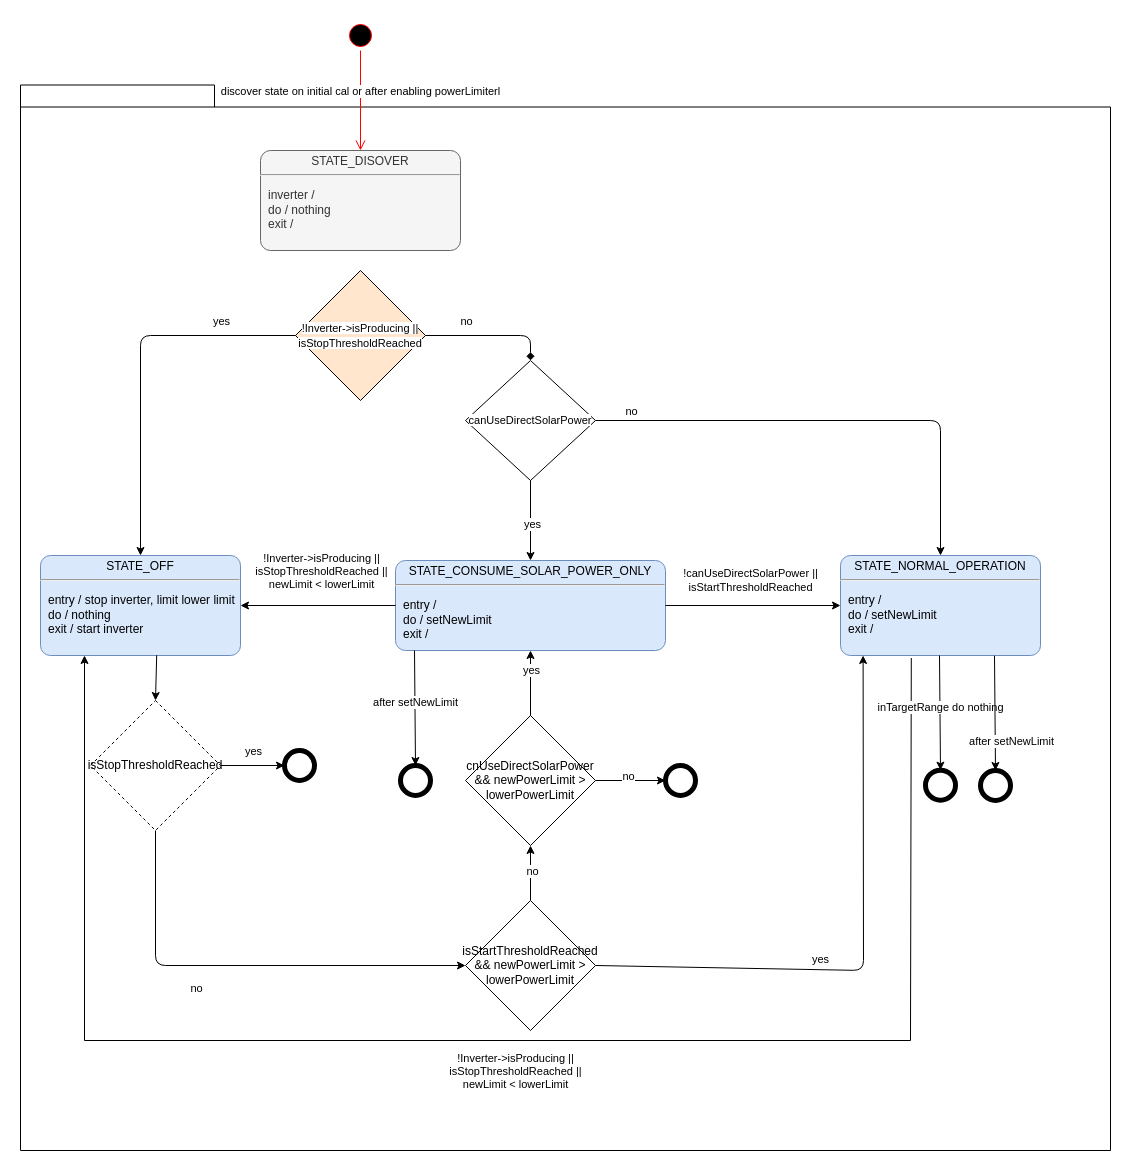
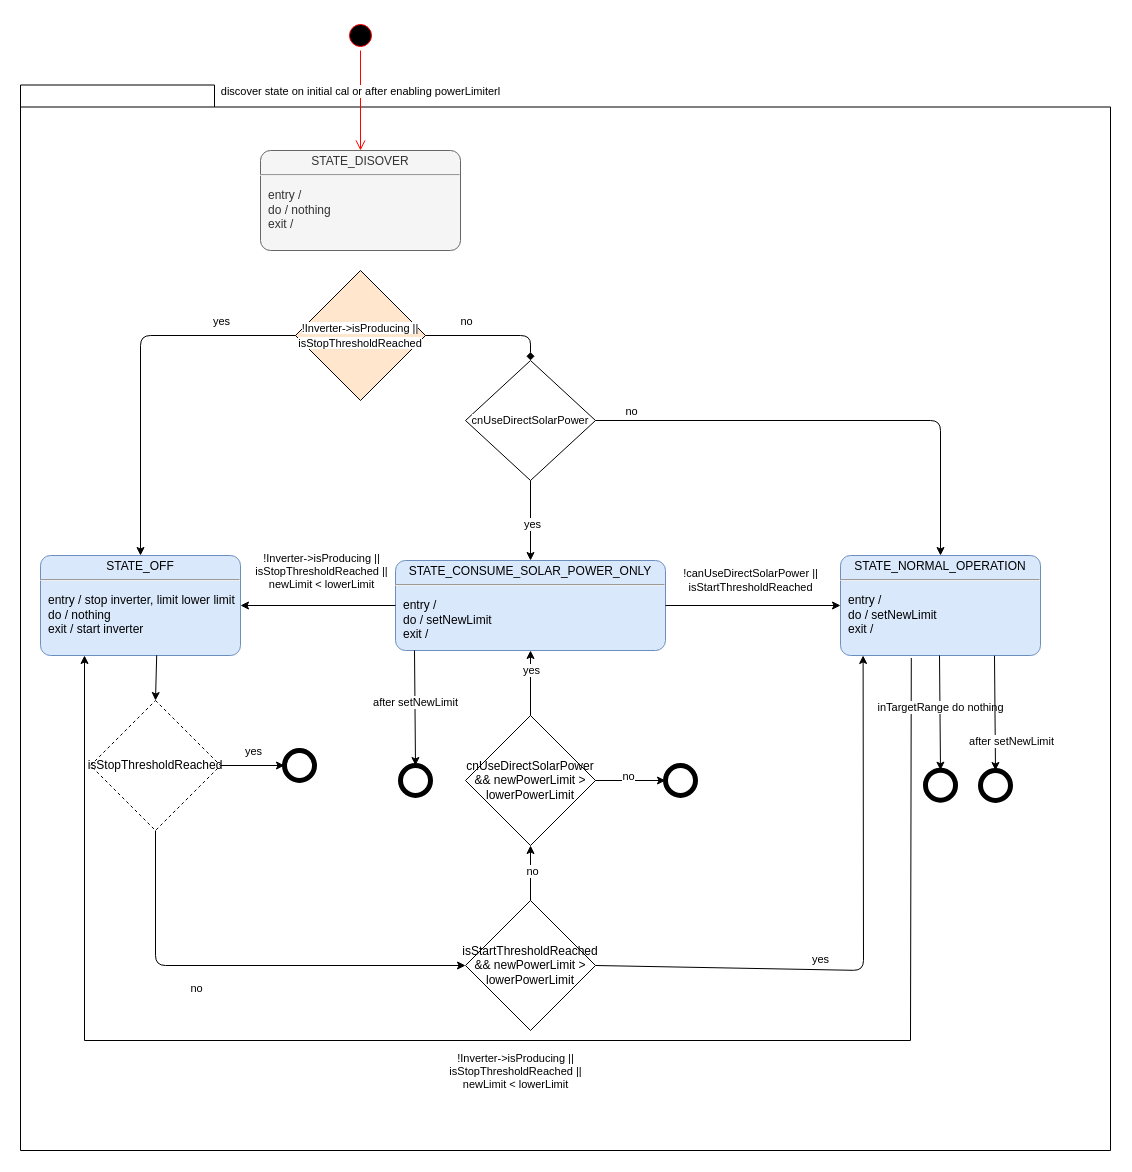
- <mxCell id="8" value="&lt;p style=&quot;margin:0px;margin-top:4px;text-align:center;&quot;&gt;STATE_DISOVER&lt;/p&gt;&lt;hr&gt;&lt;p&gt;&lt;/p&gt;&lt;p style=&quot;margin:0px;margin-left:8px;text-align:left;&quot;&gt;inverter /&amp;nbsp;&lt;br&gt;do / nothing&lt;br&gt;exit /&amp;nbsp;&lt;/p&gt;" style="shape=mxgraph.sysml.simpleState;html=1;overflow=fill;whiteSpace=wrap;align=center;fillColor=#f5f5f5;strokeColor=#666666;fontColor=#333333;" parent="1" vertex="1"><mxGeometry x="260" y="150" width="200" height="100" as="geometry" /></mxCell>
+ <mxCell id="8" value="&lt;p style=&quot;margin:0px;margin-top:4px;text-align:center;&quot;&gt;STATE_DISOVER&lt;/p&gt;&lt;hr&gt;&lt;p&gt;&lt;/p&gt;&lt;p style=&quot;margin:0px;margin-left:8px;text-align:left;&quot;&gt;entry /&amp;nbsp;&lt;br&gt;do / nothing&lt;br&gt;exit /&amp;nbsp;&lt;/p&gt;" style="shape=mxgraph.sysml.simpleState;html=1;overflow=fill;whiteSpace=wrap;align=center;fillColor=#f5f5f5;strokeColor=#666666;fontColor=#333333;" parent="1" vertex="1"><mxGeometry x="260" y="150" width="200" height="100" as="geometry" /></mxCell>
- <mxCell id="11" value="&lt;span style=&quot;font-size: 11px; background-color: rgb(255, 255, 255);&quot;&gt;canUseDirectSolarPower&lt;/span&gt;" style="rhombus;whiteSpace=wrap;html=1;" parent="1" vertex="1"><mxGeometry x="465" y="360" width="130" height="120" as="geometry" /></mxCell>
+ <mxCell id="11" value="&lt;span style=&quot;font-size: 11px; background-color: rgb(255, 255, 255);&quot;&gt;cnUseDirectSolarPower&lt;/span&gt;" style="rhombus;whiteSpace=wrap;html=1;" parent="1" vertex="1"><mxGeometry x="465" y="360" width="130" height="120" as="geometry" /></mxCell>
